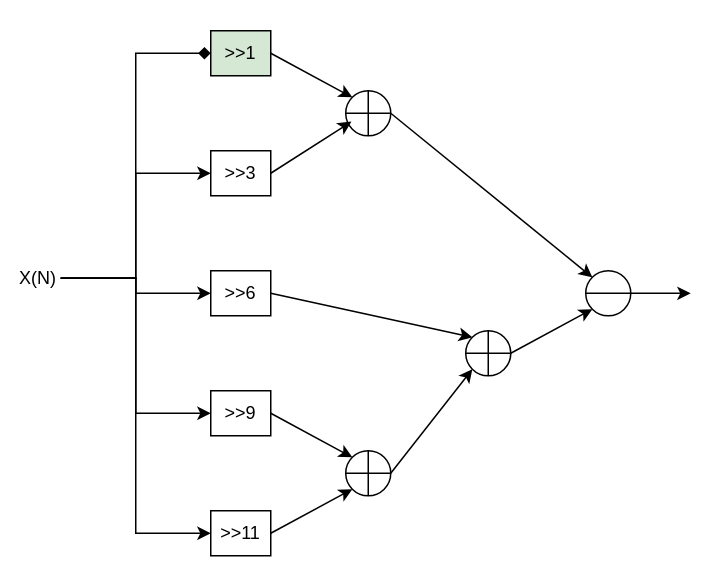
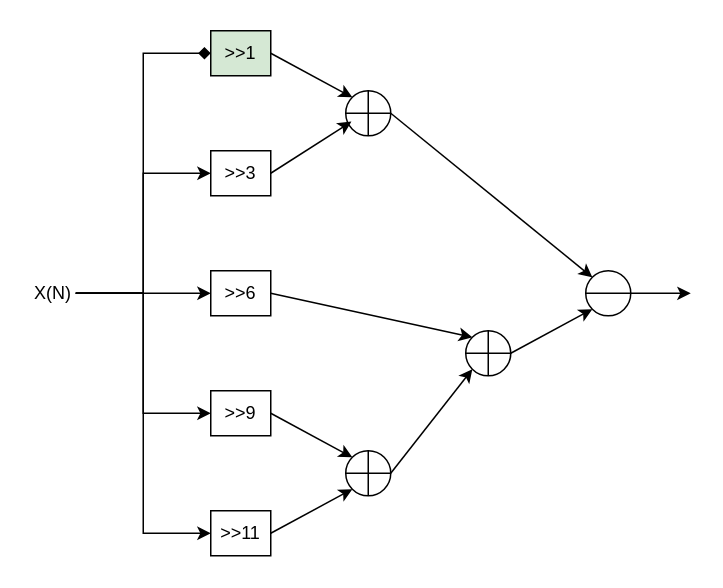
- <mxCell id="7" value="X(N)" style="text;html=1;align=center;verticalAlign=middle;whiteSpace=wrap;rounded=0;" vertex="1" parent="1"><mxGeometry x="10" y="170" width="30" height="30" as="geometry" /></mxCell>
+ <mxCell id="7" value="X(N)" style="text;html=1;align=center;verticalAlign=middle;whiteSpace=wrap;rounded=0;" vertex="1" parent="1"><mxGeometry x="20" y="180" width="30" height="30" as="geometry" /></mxCell>
